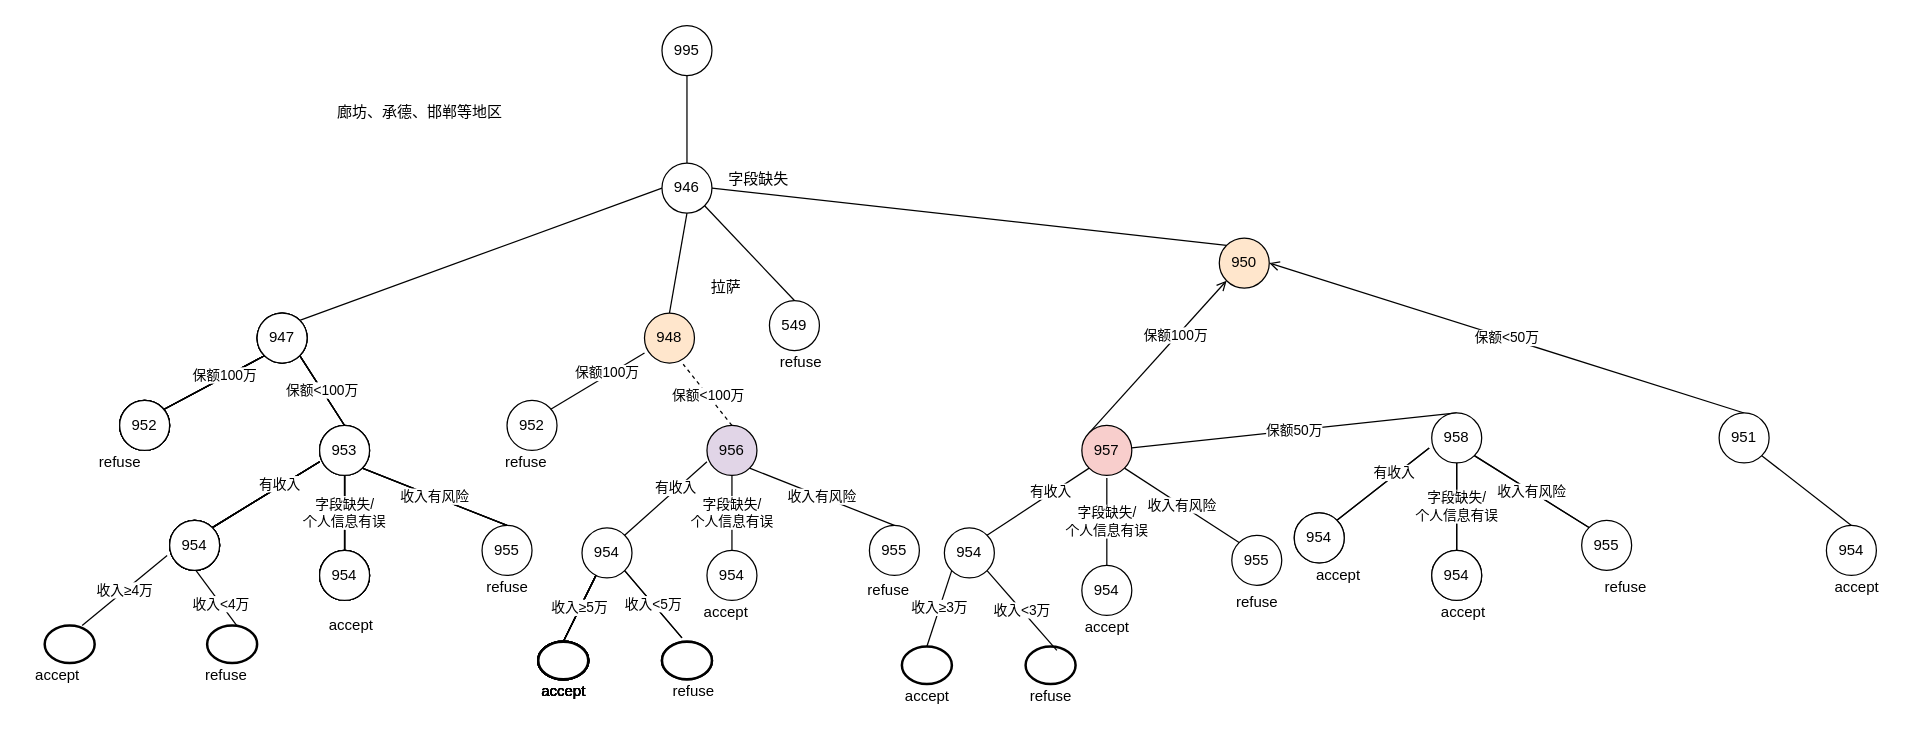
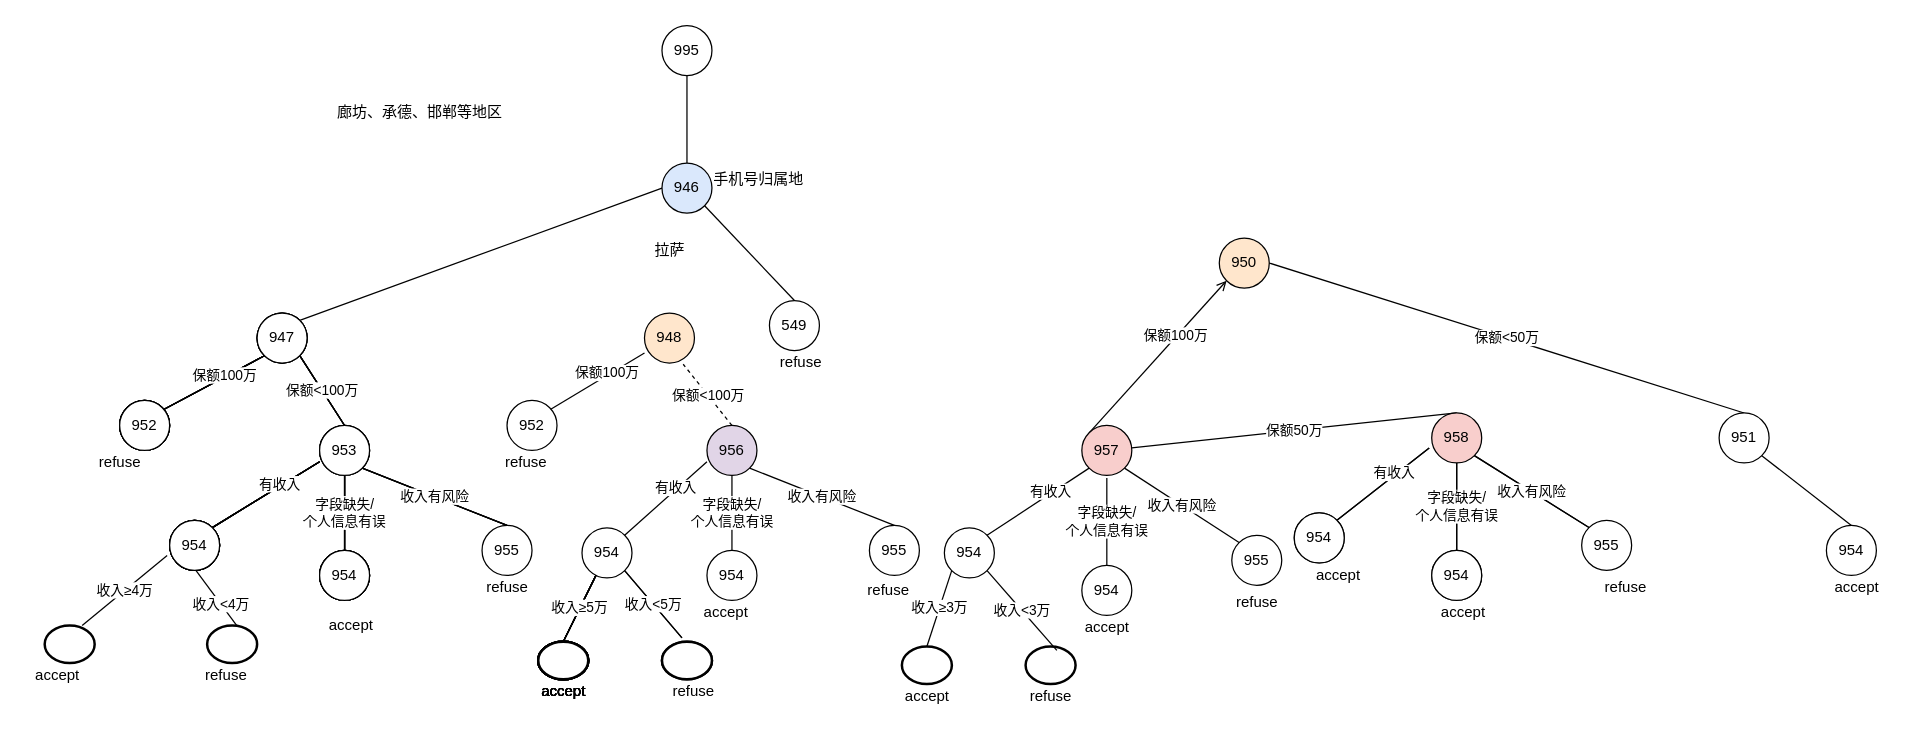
- <mxCell id="5" value="字段缺失" style="text;html=1;align=center;verticalAlign=middle;resizable=0;points=[];autosize=1;" vertex="1" parent="1"><mxGeometry x="561" y="133" width="90" height="20" as="geometry" /></mxCell>
+ <mxCell id="5" value="手机号归属地" style="text;html=1;align=center;verticalAlign=middle;resizable=0;points=[];autosize=1;" vertex="1" parent="1"><mxGeometry x="561" y="133" width="90" height="20" as="geometry" /></mxCell>
- <mxCell id="4" value="946" style="ellipse;whiteSpace=wrap;html=1;" vertex="1" parent="1"><mxGeometry x="529" y="130" width="40" height="40" as="geometry" /></mxCell>
+ <mxCell id="4" value="946" style="ellipse;whiteSpace=wrap;html=1;fillColor=#dae8fc;" vertex="1" parent="1"><mxGeometry x="529" y="130" width="40" height="40" as="geometry" /></mxCell>
- <mxCell id="9" value="" style="endArrow=none;html=1;entryX=1;entryY=0.5;entryDx=0;entryDy=0;exitX=0;exitY=0;exitDx=0;exitDy=0;" edge="1" parent="1" source="88" target="4"><mxGeometry width="50" height="50" relative="1" as="geometry"><mxPoint x="785" y="240" as="sourcePoint" /><mxPoint x="675" y="170" as="targetPoint" /></mxGeometry></mxCell>
- <mxCell id="7" value="" style="endArrow=none;html=1;entryX=0.5;entryY=1;entryDx=0;entryDy=0;exitX=0.5;exitY=0;exitDx=0;exitDy=0;" edge="1" parent="1" source="11" target="4"><mxGeometry width="50" height="50" relative="1" as="geometry"><mxPoint x="549" y="240" as="sourcePoint" /><mxPoint x="595" y="190" as="targetPoint" /></mxGeometry></mxCell>
- <mxCell id="113" value="保额&amp;lt;50万" style="endArrow=open;html=1;entryX=1;entryY=0.5;entryDx=0;entryDy=0;exitX=0.5;exitY=0;exitDx=0;exitDy=0;" edge="1" parent="1" source="114" target="88"><mxGeometry width="50" height="50" relative="1" as="geometry"><mxPoint x="1230.86" y="340" as="sourcePoint" /><mxPoint x="1325.002" y="204.142" as="targetPoint" /></mxGeometry></mxCell>
+ <mxCell id="113" value="保额&amp;lt;50万" style="endArrow=none;html=1;entryX=1;entryY=0.5;entryDx=0;entryDy=0;exitX=0.5;exitY=0;exitDx=0;exitDy=0;" edge="1" parent="1" source="114" target="88"><mxGeometry width="50" height="50" relative="1" as="geometry"><mxPoint x="1230.86" y="340" as="sourcePoint" /><mxPoint x="1325.002" y="204.142" as="targetPoint" /></mxGeometry></mxCell>
- <mxCell id="14" value="拉萨" style="text;html=1;align=center;verticalAlign=middle;resizable=0;points=[];autosize=1;" vertex="1" parent="1"><mxGeometry x="560" y="220" width="40" height="20" as="geometry" /></mxCell>
+ <mxCell id="14" value="拉萨" style="text;html=1;align=center;verticalAlign=middle;resizable=0;points=[];autosize=1;" vertex="1" parent="1"><mxGeometry x="515" y="190" width="40" height="20" as="geometry" /></mxCell>
- <mxCell id="93" value="958" style="ellipse;whiteSpace=wrap;html=1;" vertex="1" parent="1"><mxGeometry x="1145" y="330" width="40" height="40" as="geometry" /></mxCell>
+ <mxCell id="93" value="958" style="ellipse;whiteSpace=wrap;html=1;fillColor=#f8cecc;" vertex="1" parent="1"><mxGeometry x="1145" y="330" width="40" height="40" as="geometry" /></mxCell>
